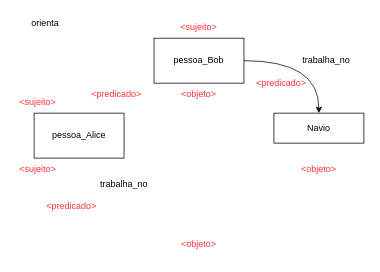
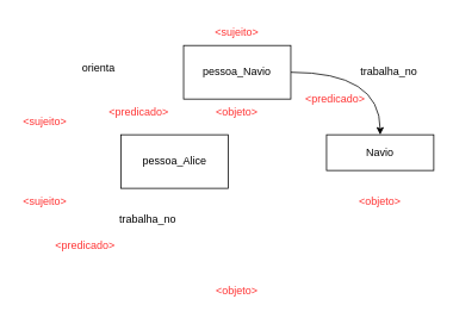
- <mxCell id="5" value="orienta" style="text;html=1;strokeColor=none;fillColor=none;align=center;verticalAlign=middle;whiteSpace=wrap;rounded=0;" parent="1" vertex="1"><mxGeometry x="30" y="15" width="60" height="30" as="geometry" /></mxCell>
+ <mxCell id="5" value="orienta" style="text;html=1;strokeColor=none;fillColor=none;align=center;verticalAlign=middle;whiteSpace=wrap;rounded=0;" parent="1" vertex="1"><mxGeometry x="80" y="60" width="60" height="30" as="geometry" /></mxCell>
- <mxCell id="4" value="pessoa_Bob" style="rounded=0;whiteSpace=wrap;html=1;" parent="1" vertex="1"><mxGeometry x="205" y="50" width="120" height="60" as="geometry" /></mxCell>
+ <mxCell id="4" value="pessoa_Navio" style="rounded=0;whiteSpace=wrap;html=1;" parent="1" vertex="1"><mxGeometry x="205" y="50" width="120" height="60" as="geometry" /></mxCell>
- <mxCell id="2" value="pessoa_Alice" style="rounded=0;whiteSpace=wrap;html=1;" parent="1" vertex="1"><mxGeometry x="45" y="150" width="120" height="60" as="geometry" /></mxCell>
+ <mxCell id="2" value="pessoa_Alice" style="rounded=0;whiteSpace=wrap;html=1;" parent="1" vertex="1"><mxGeometry x="135" y="150" width="120" height="60" as="geometry" /></mxCell>
